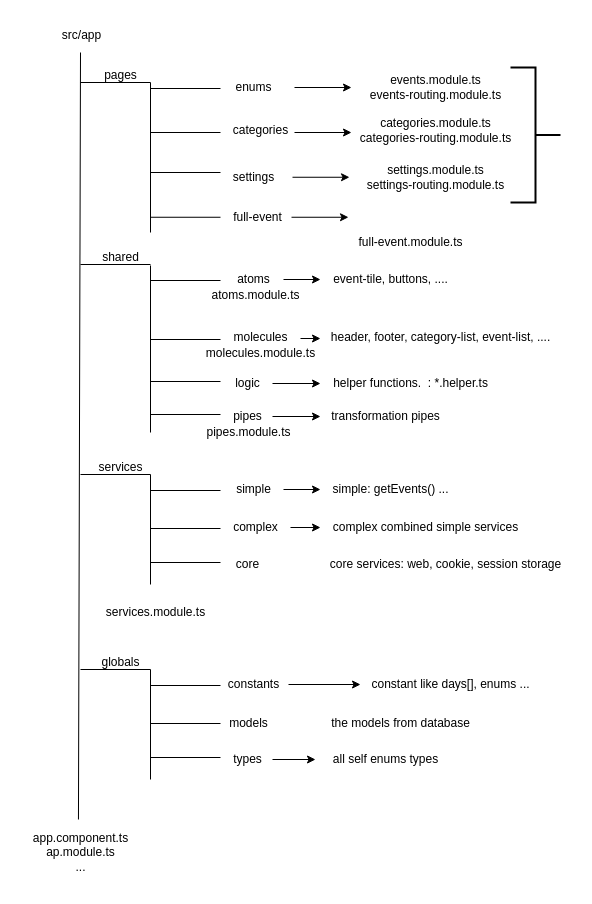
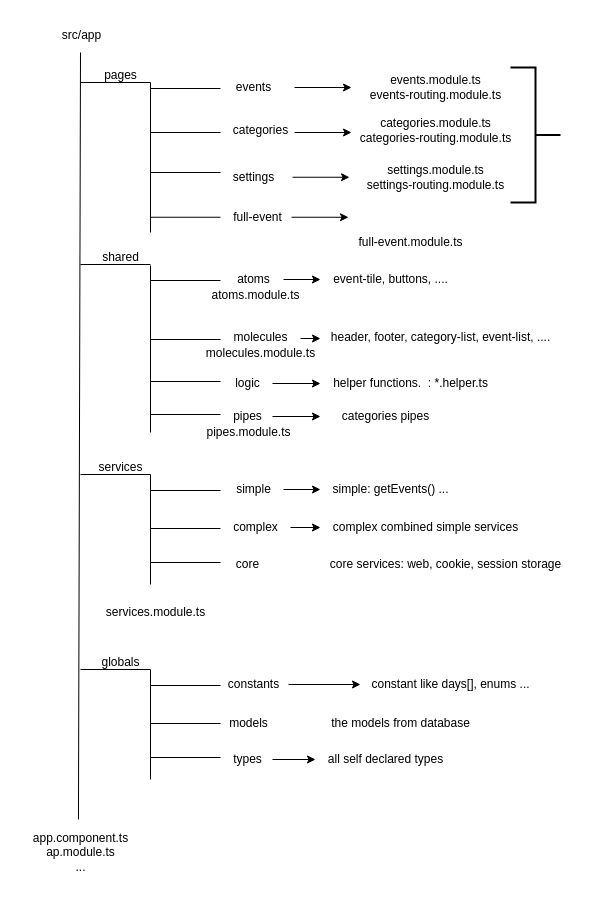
- <mxCell id="12" value="enums" style="text;html=1;align=center;verticalAlign=middle;resizable=0;points=[];autosize=1;strokeColor=none;fillColor=none;" vertex="1" parent="1"><mxGeometry x="223" y="72" width="60" height="30" as="geometry" /></mxCell>
+ <mxCell id="12" value="events" style="text;html=1;align=center;verticalAlign=middle;resizable=0;points=[];autosize=1;strokeColor=none;fillColor=none;" vertex="1" parent="1"><mxGeometry x="223" y="72" width="60" height="30" as="geometry" /></mxCell>
- <mxCell id="62" value="transformation pipes" style="text;html=1;align=center;verticalAlign=middle;resizable=0;points=[];autosize=1;strokeColor=none;fillColor=none;" vertex="1" parent="1"><mxGeometry x="320" y="401" width="130" height="30" as="geometry" /></mxCell>
+ <mxCell id="62" value="categories pipes" style="text;html=1;align=center;verticalAlign=middle;resizable=0;points=[];autosize=1;strokeColor=none;fillColor=none;" vertex="1" parent="1"><mxGeometry x="320" y="401" width="130" height="30" as="geometry" /></mxCell>
- <mxCell id="58" value="all self enums types" style="text;html=1;align=center;verticalAlign=middle;resizable=0;points=[];autosize=1;strokeColor=none;fillColor=none;" vertex="1" parent="1"><mxGeometry x="315" y="744" width="140" height="30" as="geometry" /></mxCell>
+ <mxCell id="58" value="all self declared types" style="text;html=1;align=center;verticalAlign=middle;resizable=0;points=[];autosize=1;strokeColor=none;fillColor=none;" vertex="1" parent="1"><mxGeometry x="315" y="744" width="140" height="30" as="geometry" /></mxCell>
